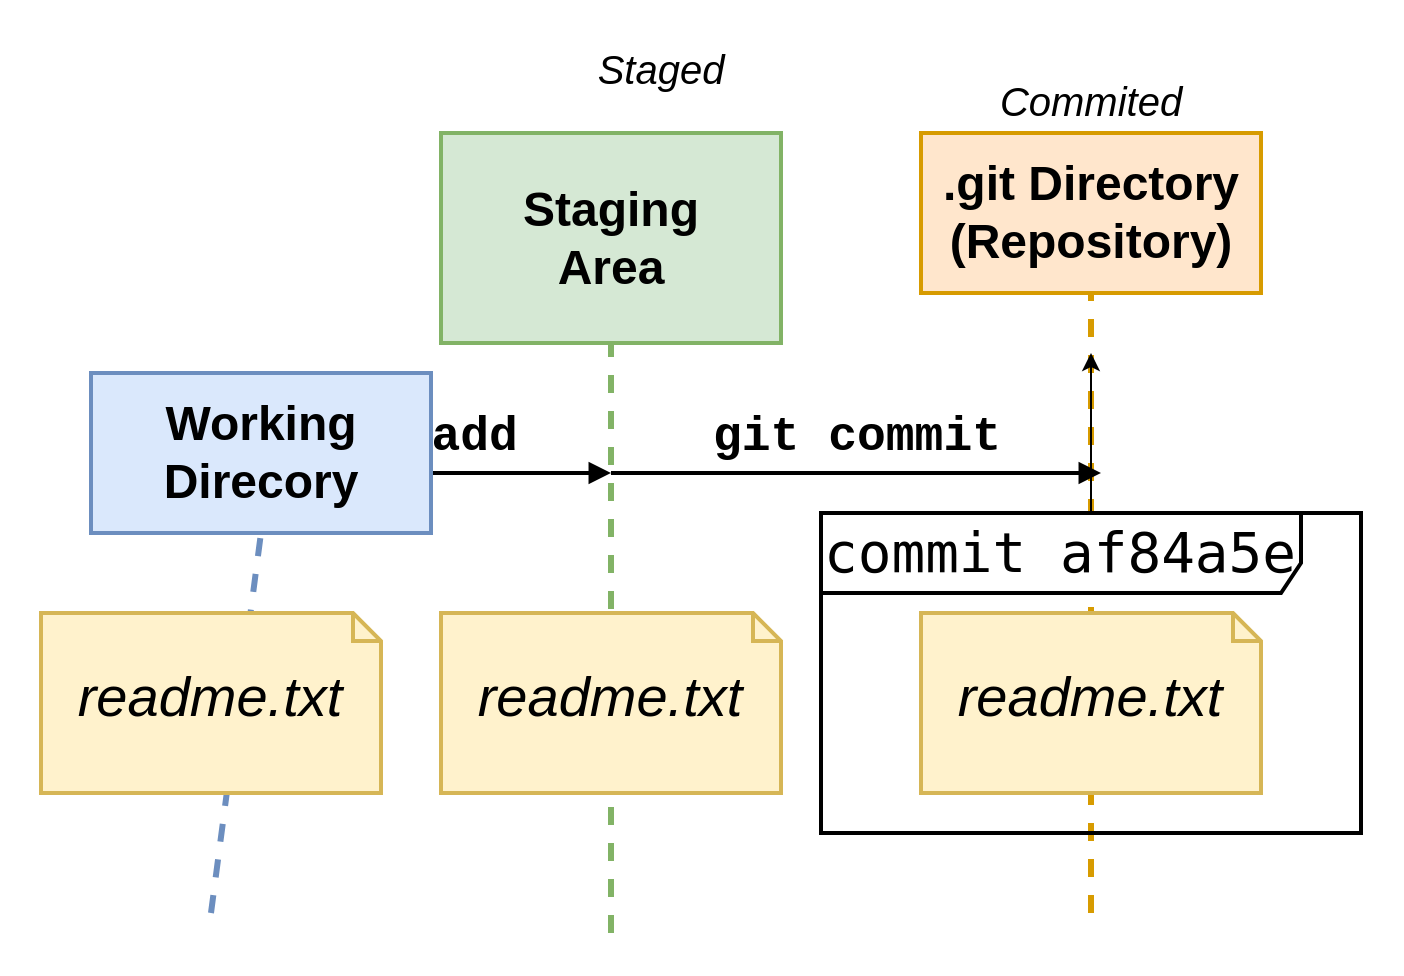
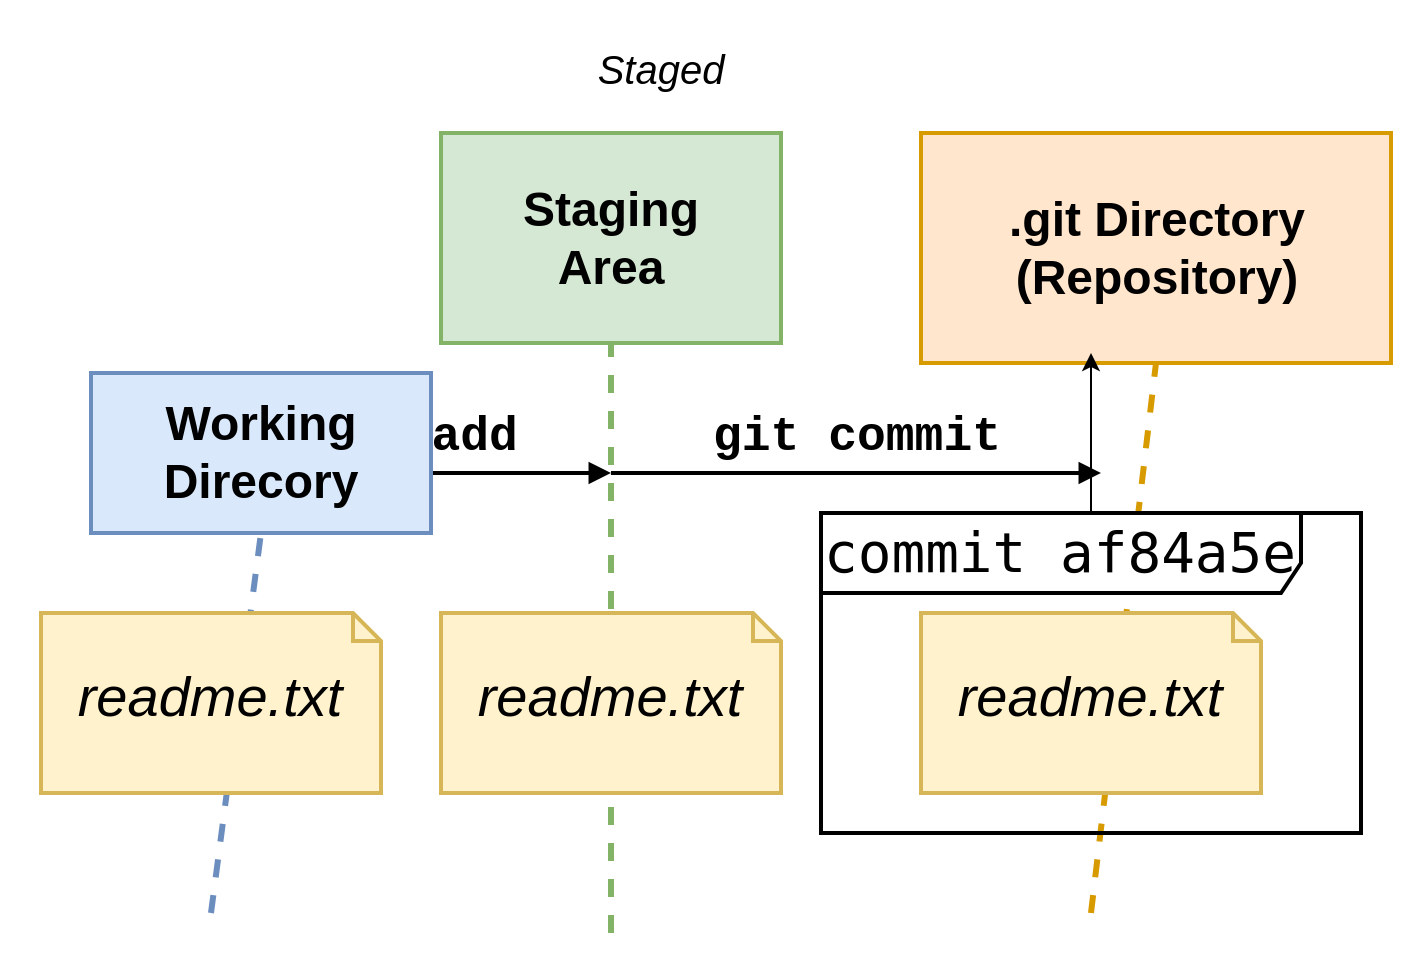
- <mxCell id="4" value="&lt;i style=&quot;font-size: 20px;&quot;&gt;Commited&lt;/i&gt;&lt;br style=&quot;font-size: 20px;&quot;&gt;" style="text;html=1;resizable=0;points=[];autosize=1;align=center;verticalAlign=top;spacingTop=-4;fontSize=20;" parent="1" vertex="1"><mxGeometry x="510" y="36" width="70" height="20" as="geometry" /></mxCell>
- <mxCell id="7" value=".git Directory&lt;br&gt;(Repository)&lt;br style=&quot;font-size: 24px&quot;&gt;" style="html=1;strokeWidth=2;fontSize=24;align=center;fontStyle=1;fillColor=#ffe6cc;strokeColor=#d79b00;" parent="1" vertex="1"><mxGeometry x="460" y="66" width="170" height="80" as="geometry" /></mxCell>
+ <mxCell id="7" value=".git Directory&lt;br&gt;(Repository)&lt;br style=&quot;font-size: 24px&quot;&gt;" style="html=1;strokeWidth=2;fontSize=24;align=center;fontStyle=1;fillColor=#ffe6cc;strokeColor=#d79b00;" parent="1" vertex="1"><mxGeometry x="460" y="66" width="235" height="115" as="geometry" /></mxCell>
